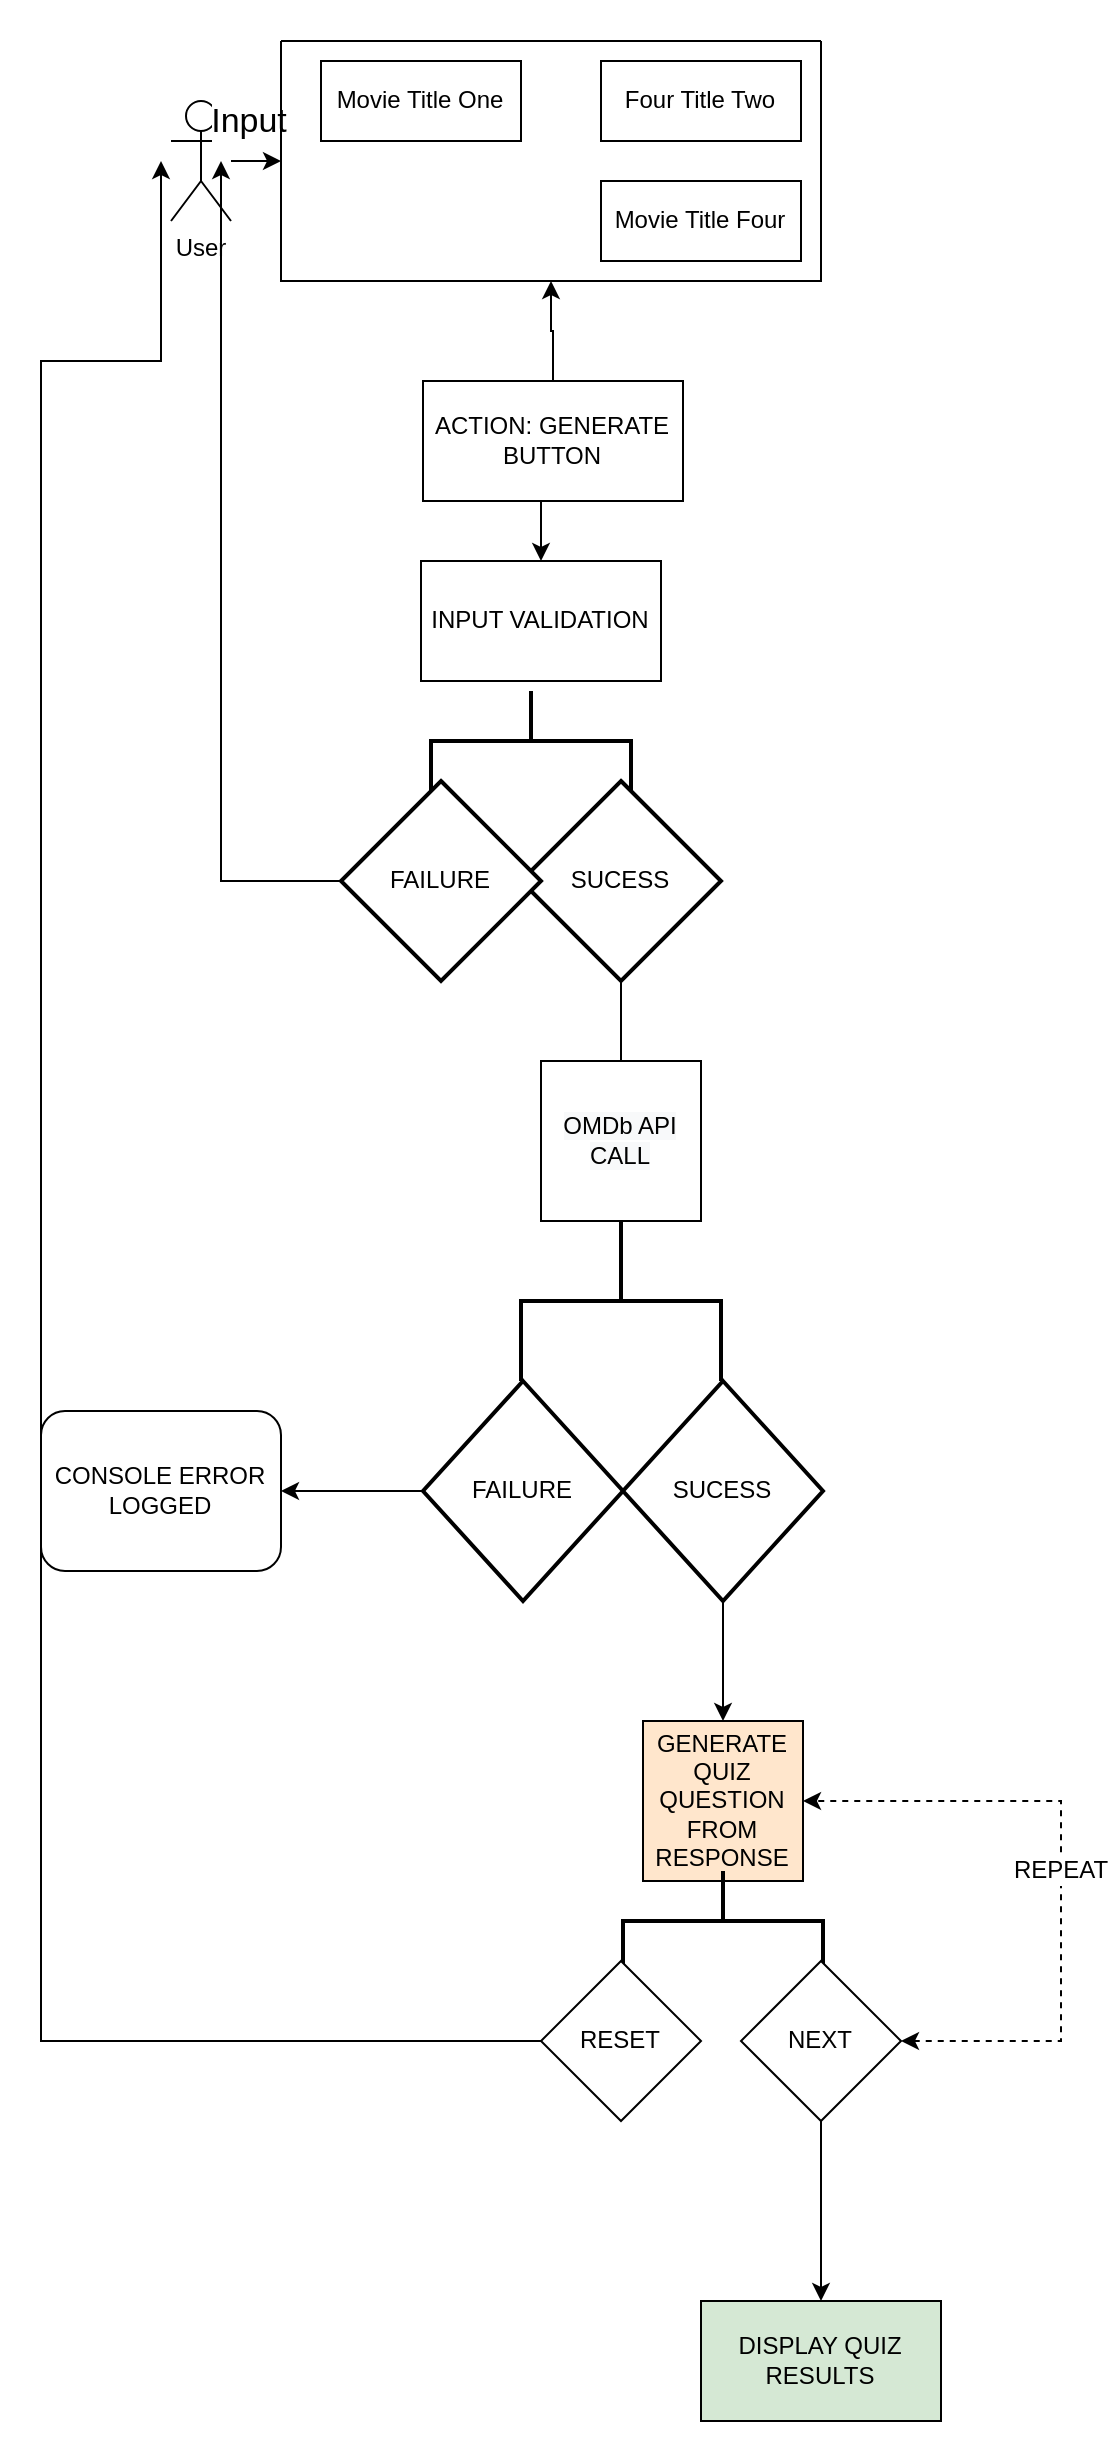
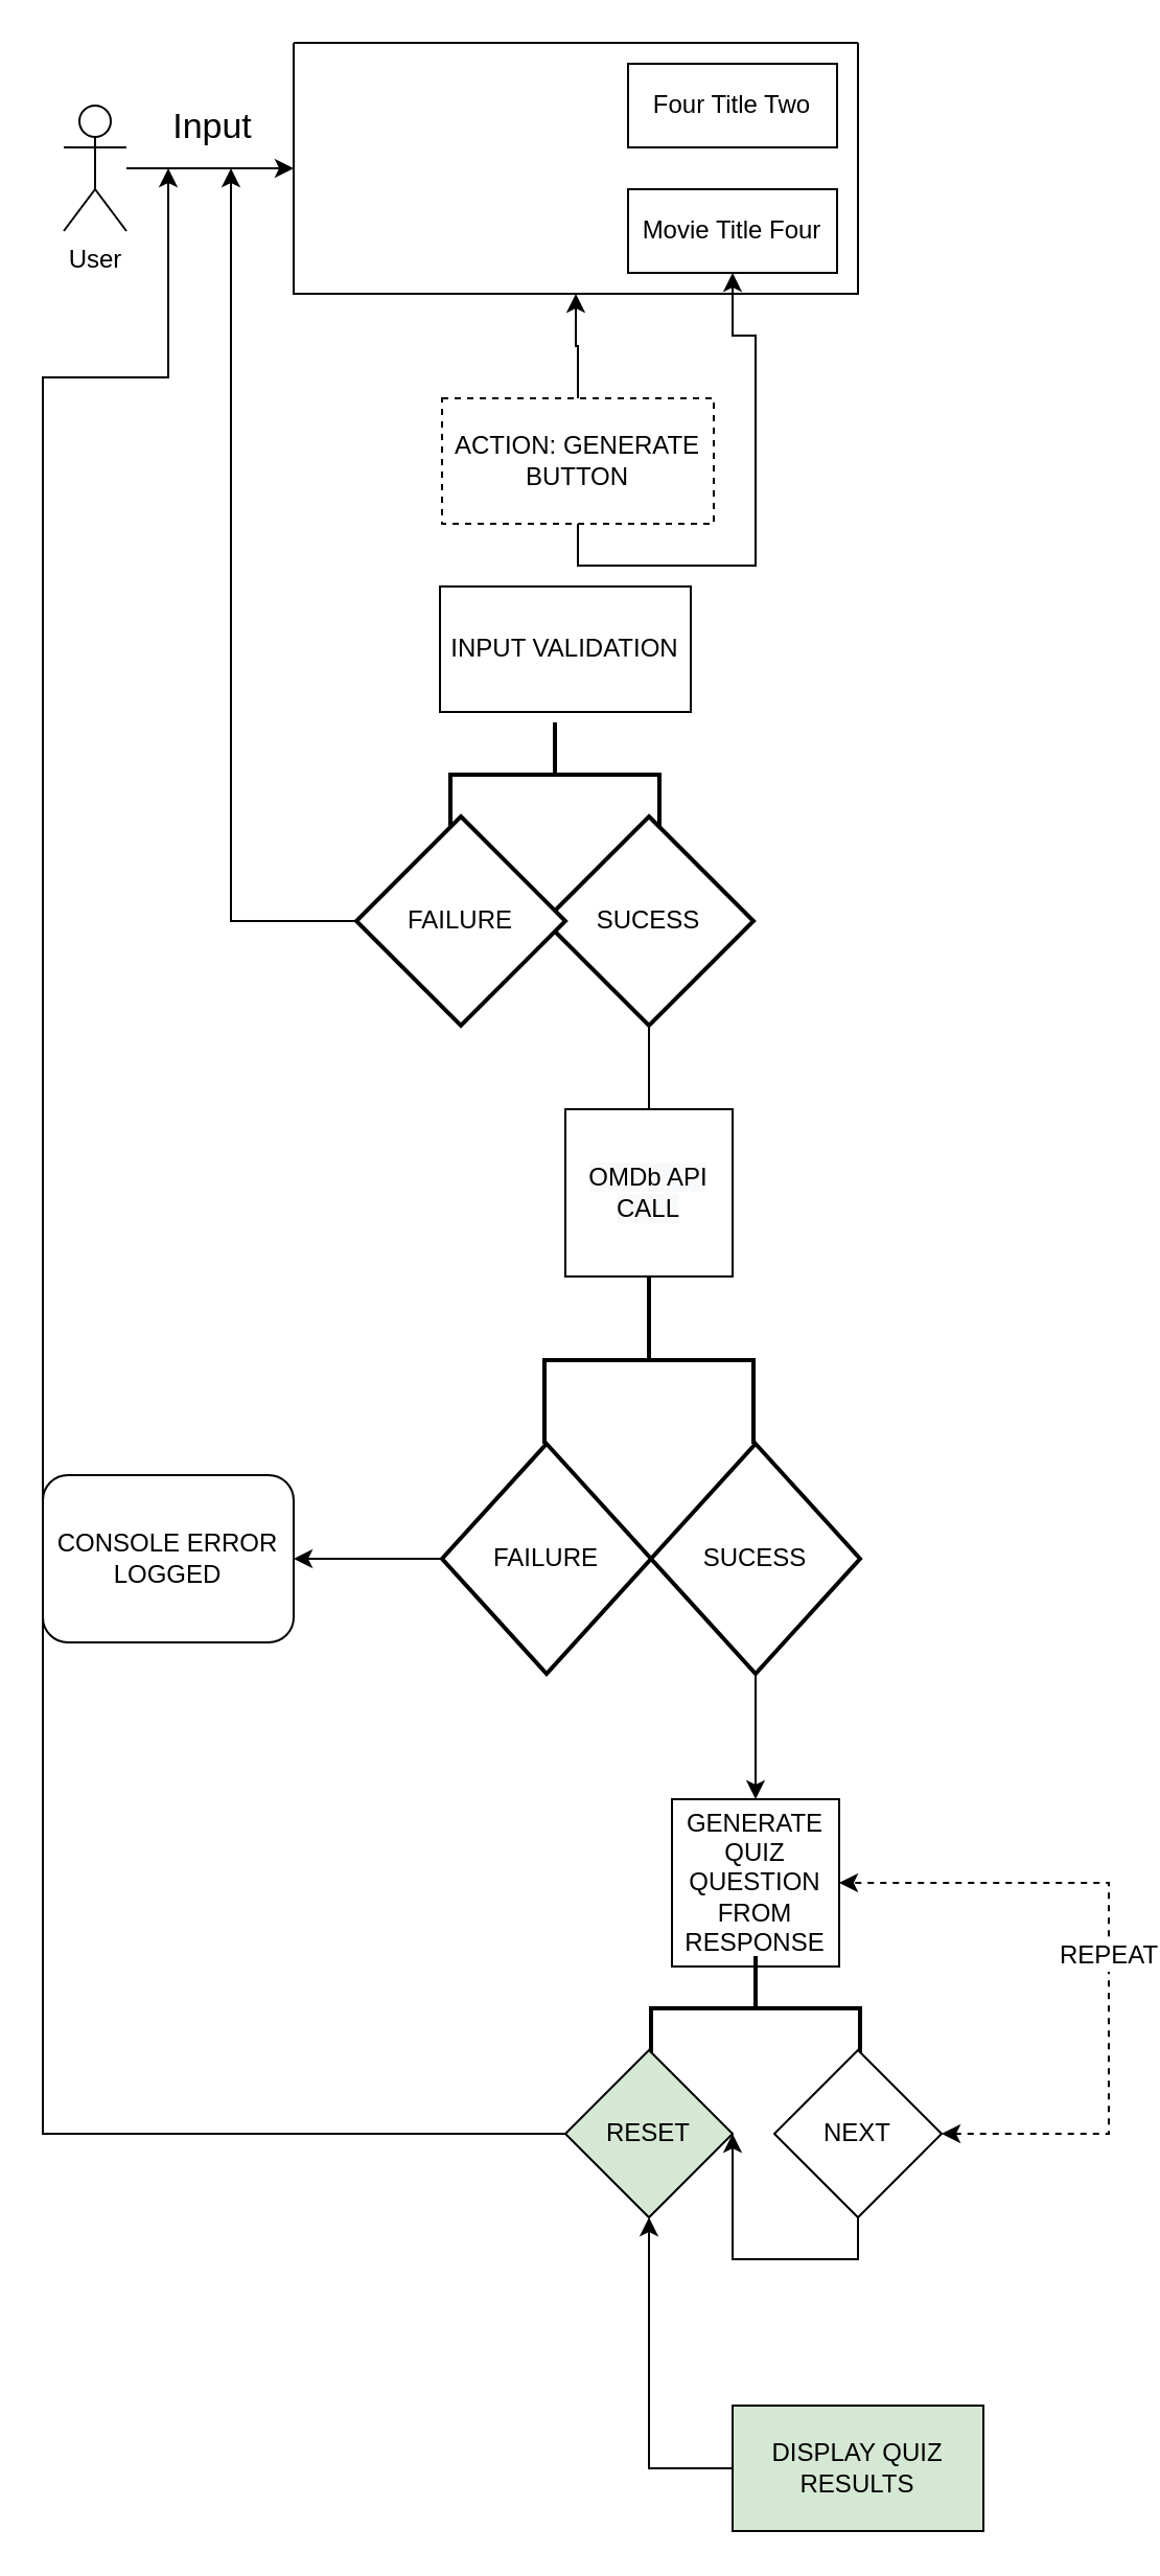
- <mxCell id="3" value="Movie Title One" style="rounded=0;whiteSpace=wrap;html=1;" vertex="1" parent="1"><mxGeometry x="160" y="30" width="100" height="40" as="geometry" /></mxCell>
- <mxCell id="2" value="User" style="shape=umlActor;verticalLabelPosition=bottom;verticalAlign=top;html=1;outlineConnect=0;" vertex="1" parent="1"><mxGeometry x="85" y="50" width="30" height="60" as="geometry" /></mxCell>
+ <mxCell id="2" value="User" style="shape=umlActor;verticalLabelPosition=bottom;verticalAlign=top;html=1;outlineConnect=0;" vertex="1" parent="1"><mxGeometry x="30" y="50" width="30" height="60" as="geometry" /></mxCell>
- <mxCell id="11" value="ACTION: GENERATE BUTTON" style="whiteSpace=wrap;html=1;" vertex="1" parent="1"><mxGeometry x="211" y="190" width="130" height="60" as="geometry" /></mxCell>
+ <mxCell id="11" value="ACTION: GENERATE BUTTON" style="whiteSpace=wrap;html=1;dashed=1;" vertex="1" parent="1"><mxGeometry x="211" y="190" width="130" height="60" as="geometry" /></mxCell>
- <mxCell id="10" style="edgeStyle=orthogonalEdgeStyle;rounded=0;orthogonalLoop=1;jettySize=auto;html=1;exitX=0.5;exitY=1;exitDx=0;exitDy=0;entryX=0.5;entryY=0;entryDx=0;entryDy=0;" edge="1" parent="1" source="11" target="12"><mxGeometry relative="1" as="geometry" /></mxCell>
+ <mxCell id="10" style="edgeStyle=orthogonalEdgeStyle;rounded=0;orthogonalLoop=1;jettySize=auto;html=1;exitX=0.5;exitY=1;exitDx=0;exitDy=0;" edge="1" parent="1" source="11" target="5"><mxGeometry relative="1" as="geometry" /></mxCell>
- <mxCell id="25" value="GENERATE QUIZ QUESTION FROM RESPONSE" style="whiteSpace=wrap;html=1;aspect=fixed;labelBackgroundColor=none;fontSize=12;fillColor=#ffe6cc;" vertex="1" parent="1"><mxGeometry x="321" y="860" width="80" height="80" as="geometry" /></mxCell>
+ <mxCell id="25" value="GENERATE QUIZ QUESTION FROM RESPONSE" style="whiteSpace=wrap;html=1;aspect=fixed;labelBackgroundColor=none;fontSize=12;" vertex="1" parent="1"><mxGeometry x="321" y="860" width="80" height="80" as="geometry" /></mxCell>
- <mxCell id="30" value="RESET" style="rhombus;whiteSpace=wrap;html=1;labelBackgroundColor=none;fontSize=12;" vertex="1" parent="1"><mxGeometry x="270" y="980" width="80" height="80" as="geometry" /></mxCell>
+ <mxCell id="30" value="RESET" style="rhombus;whiteSpace=wrap;html=1;labelBackgroundColor=none;fontSize=12;fillColor=#d5e8d4;" vertex="1" parent="1"><mxGeometry x="270" y="980" width="80" height="80" as="geometry" /></mxCell>
- <mxCell id="27" style="edgeStyle=orthogonalEdgeStyle;rounded=0;orthogonalLoop=1;jettySize=auto;html=1;exitX=0.5;exitY=1;exitDx=0;exitDy=0;fontSize=12;entryX=0.5;entryY=0;entryDx=0;entryDy=0;" edge="1" parent="1" source="28" target="33"><mxGeometry relative="1" as="geometry"><mxPoint x="410" y="1120" as="targetPoint" /></mxGeometry></mxCell>
+ <mxCell id="27" style="edgeStyle=orthogonalEdgeStyle;rounded=0;orthogonalLoop=1;jettySize=auto;html=1;exitX=0.5;exitY=1;exitDx=0;exitDy=0;fontSize=12;" edge="1" parent="1" source="28" target="30"><mxGeometry relative="1" as="geometry"><mxPoint x="410" y="1120" as="targetPoint" /></mxGeometry></mxCell>
+ <mxCell id="32" value="" style="edgeStyle=orthogonalEdgeStyle;rounded=0;orthogonalLoop=1;jettySize=auto;html=1;fontSize=12;" edge="1" parent="1" source="33" target="30"><mxGeometry relative="1" as="geometry"><Array as="points"><mxPoint x="310" y="1180" /></Array></mxGeometry></mxCell>
